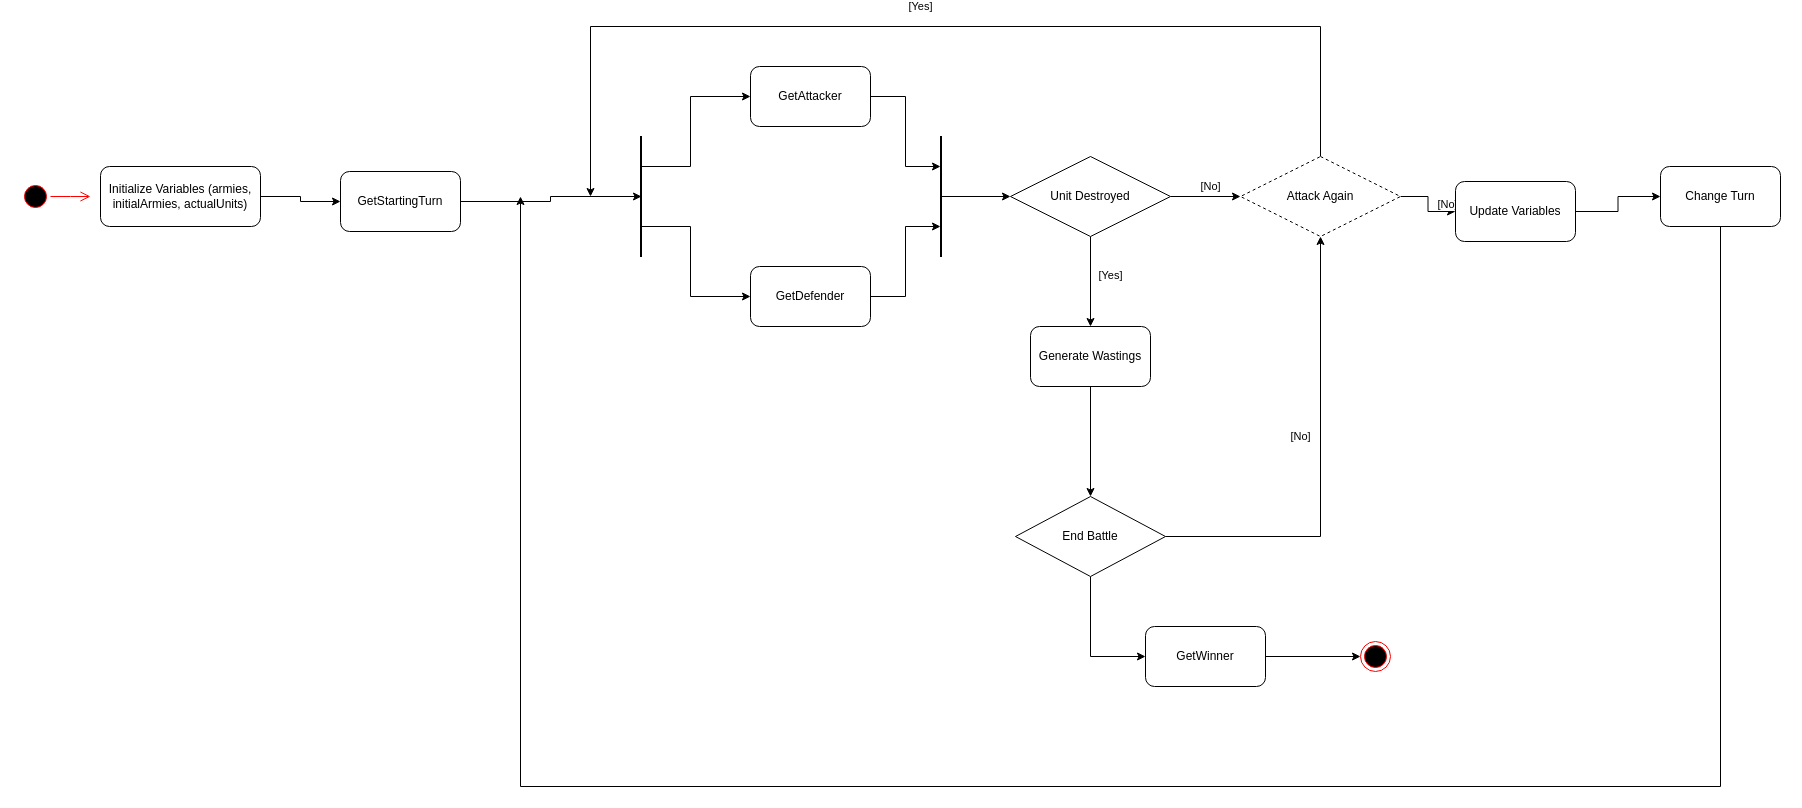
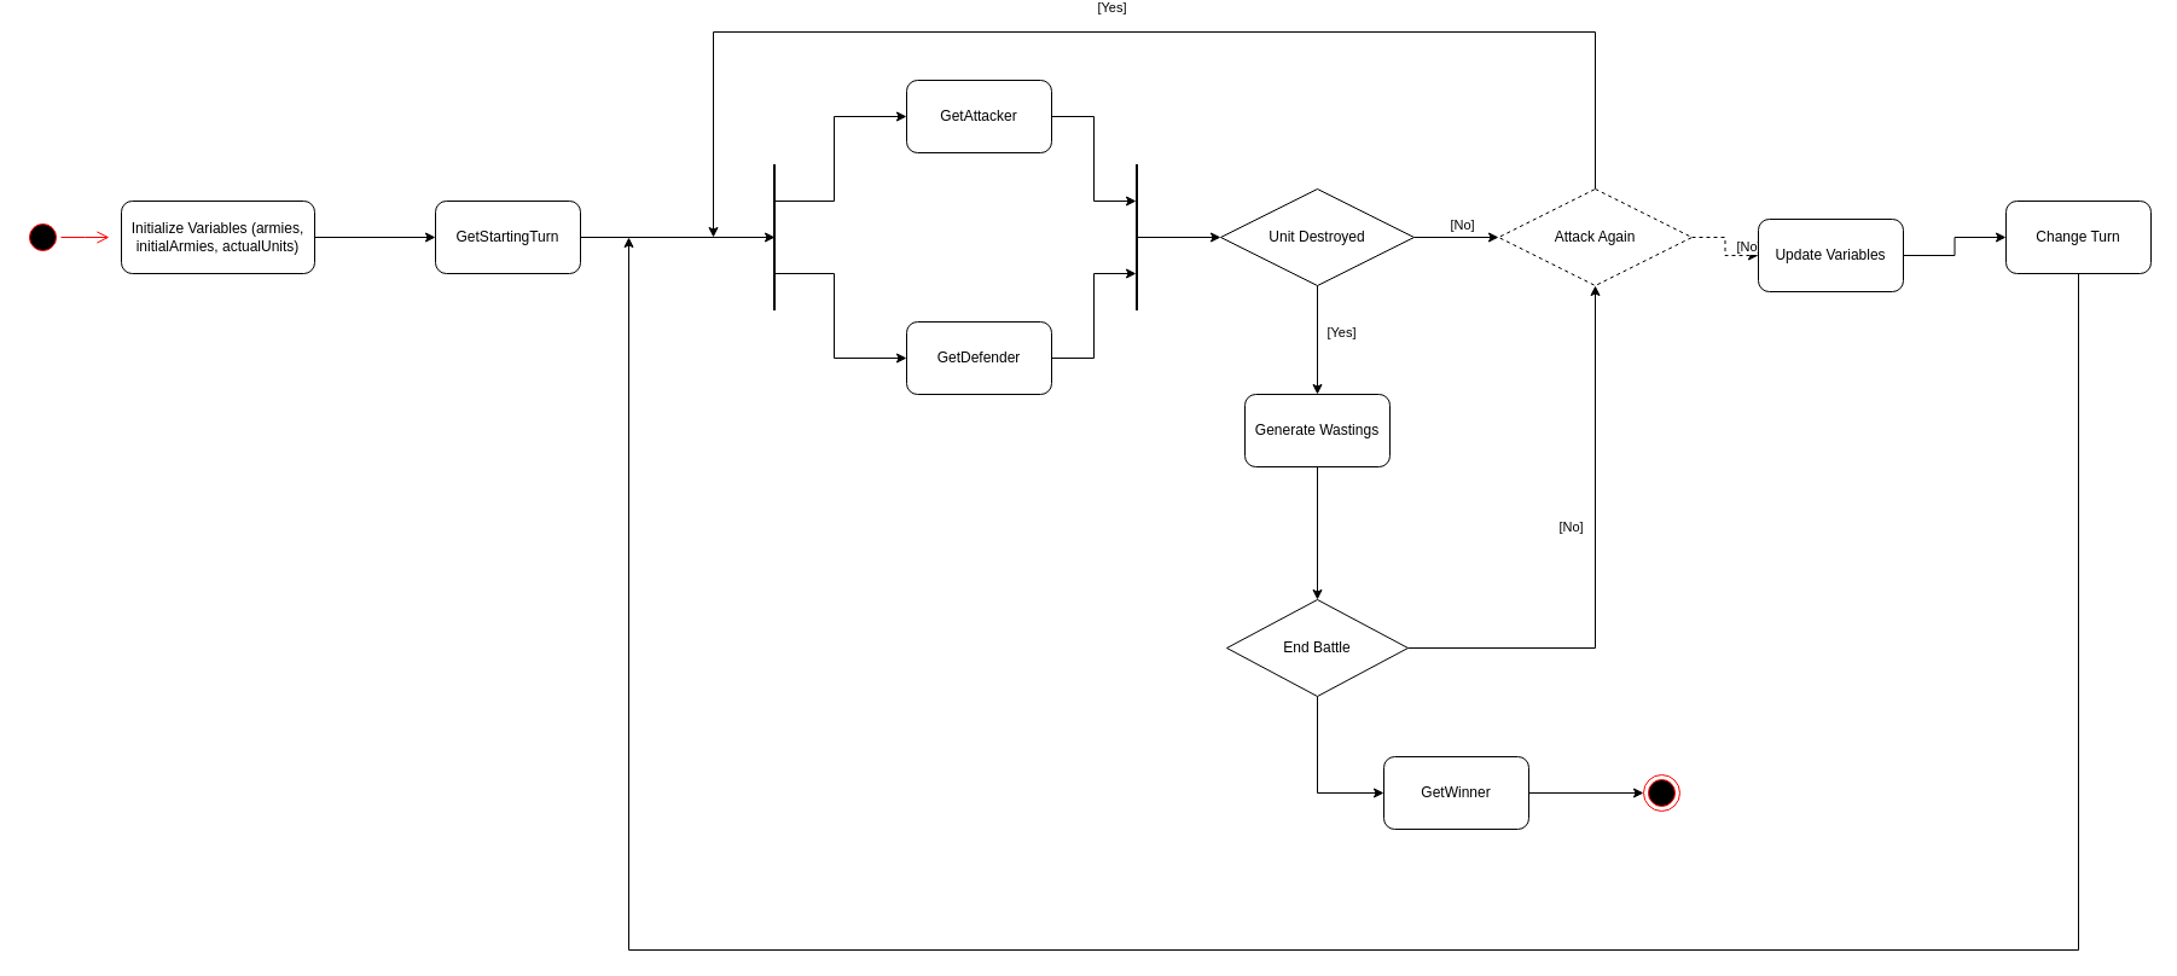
- <mxCell id="22" value="[No]" style="edgeStyle=orthogonalEdgeStyle;rounded=0;orthogonalLoop=1;jettySize=auto;html=1;exitX=1;exitY=0.5;exitDx=0;exitDy=0;entryX=0;entryY=0.5;entryDx=0;entryDy=0;" edge="1" parent="1" source="23" target="29"><mxGeometry y="20" relative="1" as="geometry"><mxPoint x="-1" as="offset" /></mxGeometry></mxCell>
+ <mxCell id="22" value="[No]" style="edgeStyle=orthogonalEdgeStyle;rounded=0;orthogonalLoop=1;jettySize=auto;html=1;exitX=1;exitY=0.5;exitDx=0;exitDy=0;entryX=0;entryY=0.5;entryDx=0;entryDy=0;dashed=1;" edge="1" parent="1" source="23" target="29"><mxGeometry y="20" relative="1" as="geometry"><mxPoint x="-1" as="offset" /></mxGeometry></mxCell>
- <mxCell id="27" value="GetStartingTurn" style="rounded=1;whiteSpace=wrap;html=1;" vertex="1" parent="1"><mxGeometry x="340" y="165" width="120" height="60" as="geometry" /></mxCell>
+ <mxCell id="27" value="GetStartingTurn" style="rounded=1;whiteSpace=wrap;html=1;" vertex="1" parent="1"><mxGeometry x="360" y="160" width="120" height="60" as="geometry" /></mxCell>
